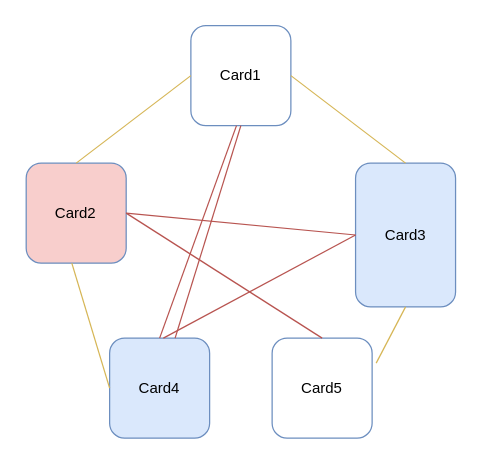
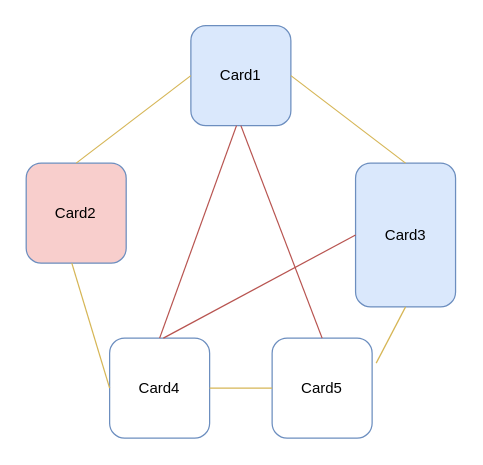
- <mxCell id="3" value="Card1" style="whiteSpace=wrap;html=1;aspect=fixed;fillColor=#ffffff;strokeColor=#6c8ebf;rounded=1;" parent="1" vertex="1"><mxGeometry x="152" y="20" width="80" height="80" as="geometry" /></mxCell>
+ <mxCell id="3" value="Card1" style="whiteSpace=wrap;html=1;aspect=fixed;fillColor=#dae8fc;strokeColor=#6c8ebf;rounded=1;" parent="1" vertex="1"><mxGeometry x="152" y="20" width="80" height="80" as="geometry" /></mxCell>
- <mxCell id="16" value="" style="endArrow=none;html=1;fillColor=#f8cecc;strokeColor=#b85450;exitX=0;exitY=0.5;exitDx=0;exitDy=0;entryX=1;entryY=0.5;entryDx=0;entryDy=0;" parent="1" source="4" target="2" edge="1"><mxGeometry width="50" height="50" relative="1" as="geometry"><mxPoint x="196.75" y="140" as="sourcePoint" /><mxPoint x="140.25" y="260" as="targetPoint" /></mxGeometry></mxCell>
- <mxCell id="13" value="" style="endArrow=none;html=1;fillColor=#f8cecc;strokeColor=#b85450;exitX=0.5;exitY=1;exitDx=0;exitDy=0;" parent="1" source="3" target="5" edge="1"><mxGeometry width="50" height="50" relative="1" as="geometry"><mxPoint x="198.5" y="110" as="sourcePoint" /><mxPoint x="142" y="230" as="targetPoint" /></mxGeometry></mxCell>
+ <mxCell id="13" value="" style="endArrow=none;html=1;fillColor=#f8cecc;strokeColor=#b85450;exitX=0.5;exitY=1;exitDx=0;exitDy=0;entryX=0.5;entryY=0;entryDx=0;entryDy=0;" parent="1" source="3" target="6" edge="1"><mxGeometry width="50" height="50" relative="1" as="geometry"><mxPoint x="198.5" y="110" as="sourcePoint" /><mxPoint x="142" y="230" as="targetPoint" /></mxGeometry></mxCell>
- <mxCell id="14" value="" style="endArrow=none;html=1;fillColor=#f8cecc;strokeColor=#b85450;exitX=1;exitY=0.5;exitDx=0;exitDy=0;entryX=0.5;entryY=0;entryDx=0;entryDy=0;" parent="1" source="2" target="6" edge="1"><mxGeometry width="50" height="50" relative="1" as="geometry"><mxPoint x="200.25" y="140" as="sourcePoint" /><mxPoint x="257" y="250" as="targetPoint" /></mxGeometry></mxCell>
- <mxCell id="5" value="Card4" style="whiteSpace=wrap;html=1;aspect=fixed;fillColor=#dae8fc;strokeColor=#6c8ebf;rounded=1;" parent="1" vertex="1"><mxGeometry x="87" y="270" width="80" height="80" as="geometry" /></mxCell>
+ <mxCell id="5" value="Card4" style="whiteSpace=wrap;html=1;aspect=fixed;fillColor=#ffffff;strokeColor=#6c8ebf;rounded=1;" parent="1" vertex="1"><mxGeometry x="87" y="270" width="80" height="80" as="geometry" /></mxCell>
+ <mxCell id="11" value="" style="endArrow=none;html=1;fillColor=#fff2cc;strokeColor=#d6b656;entryX=0;entryY=0.5;entryDx=0;entryDy=0;" parent="1" target="6" edge="1" source="5"><mxGeometry width="50" height="50" relative="1" as="geometry"><mxPoint x="170.25" y="290" as="sourcePoint" /><mxPoint x="203.75" y="370" as="targetPoint" /></mxGeometry></mxCell>
